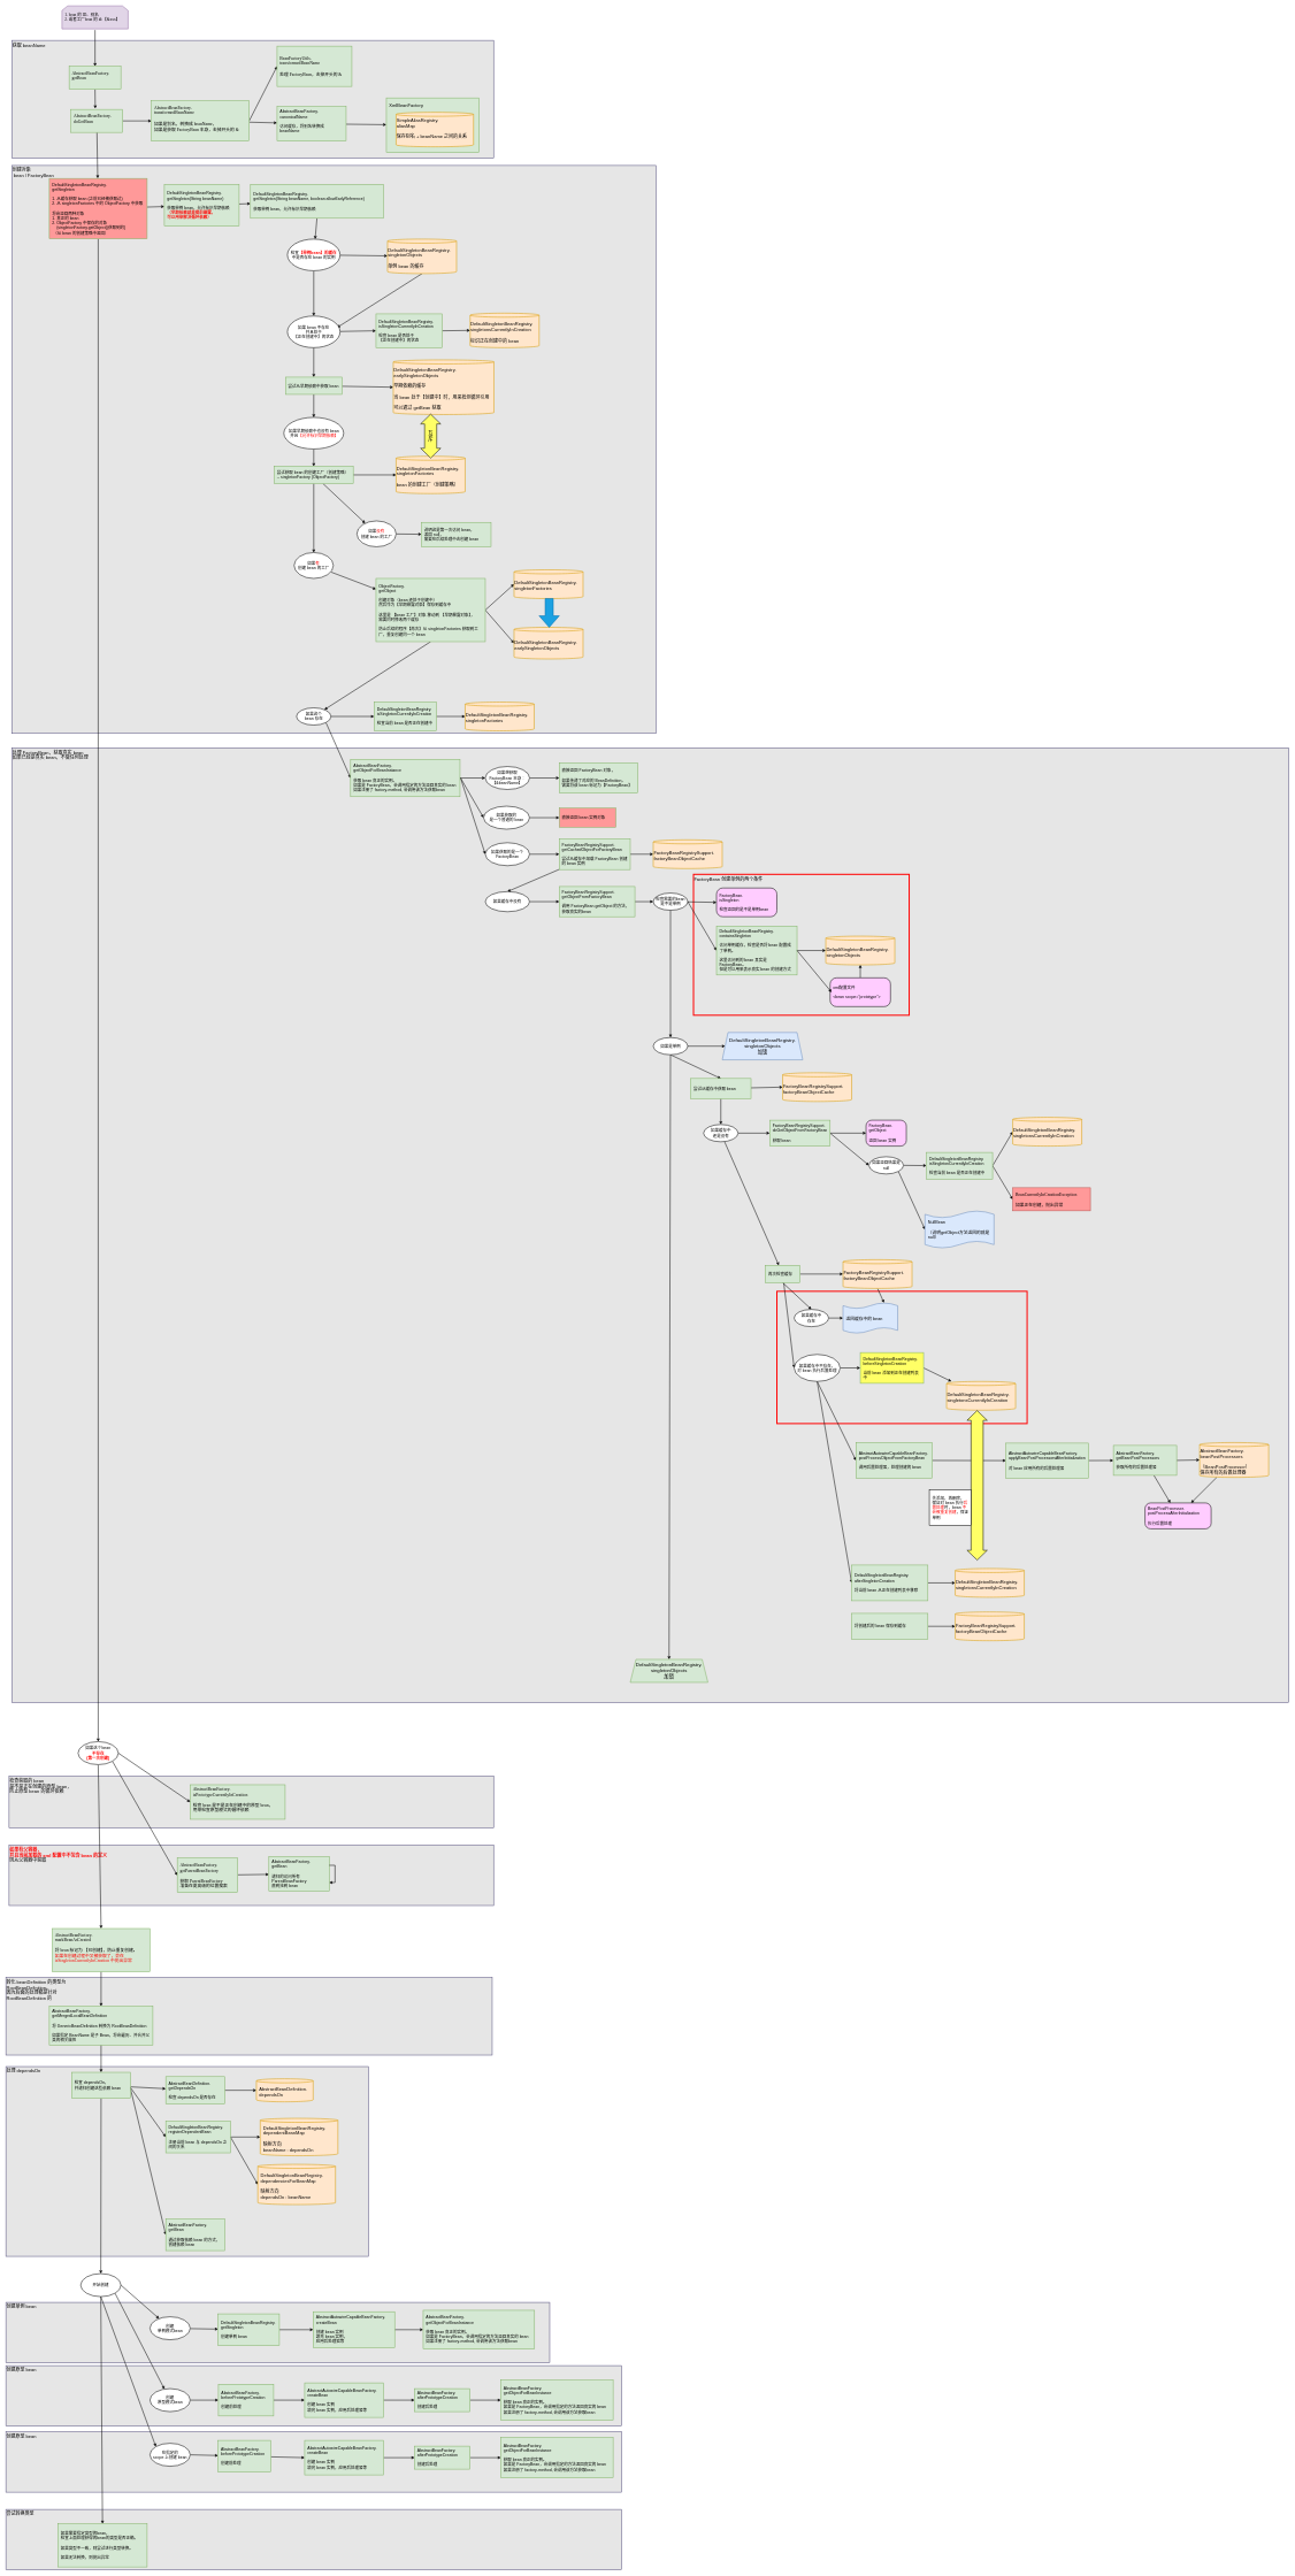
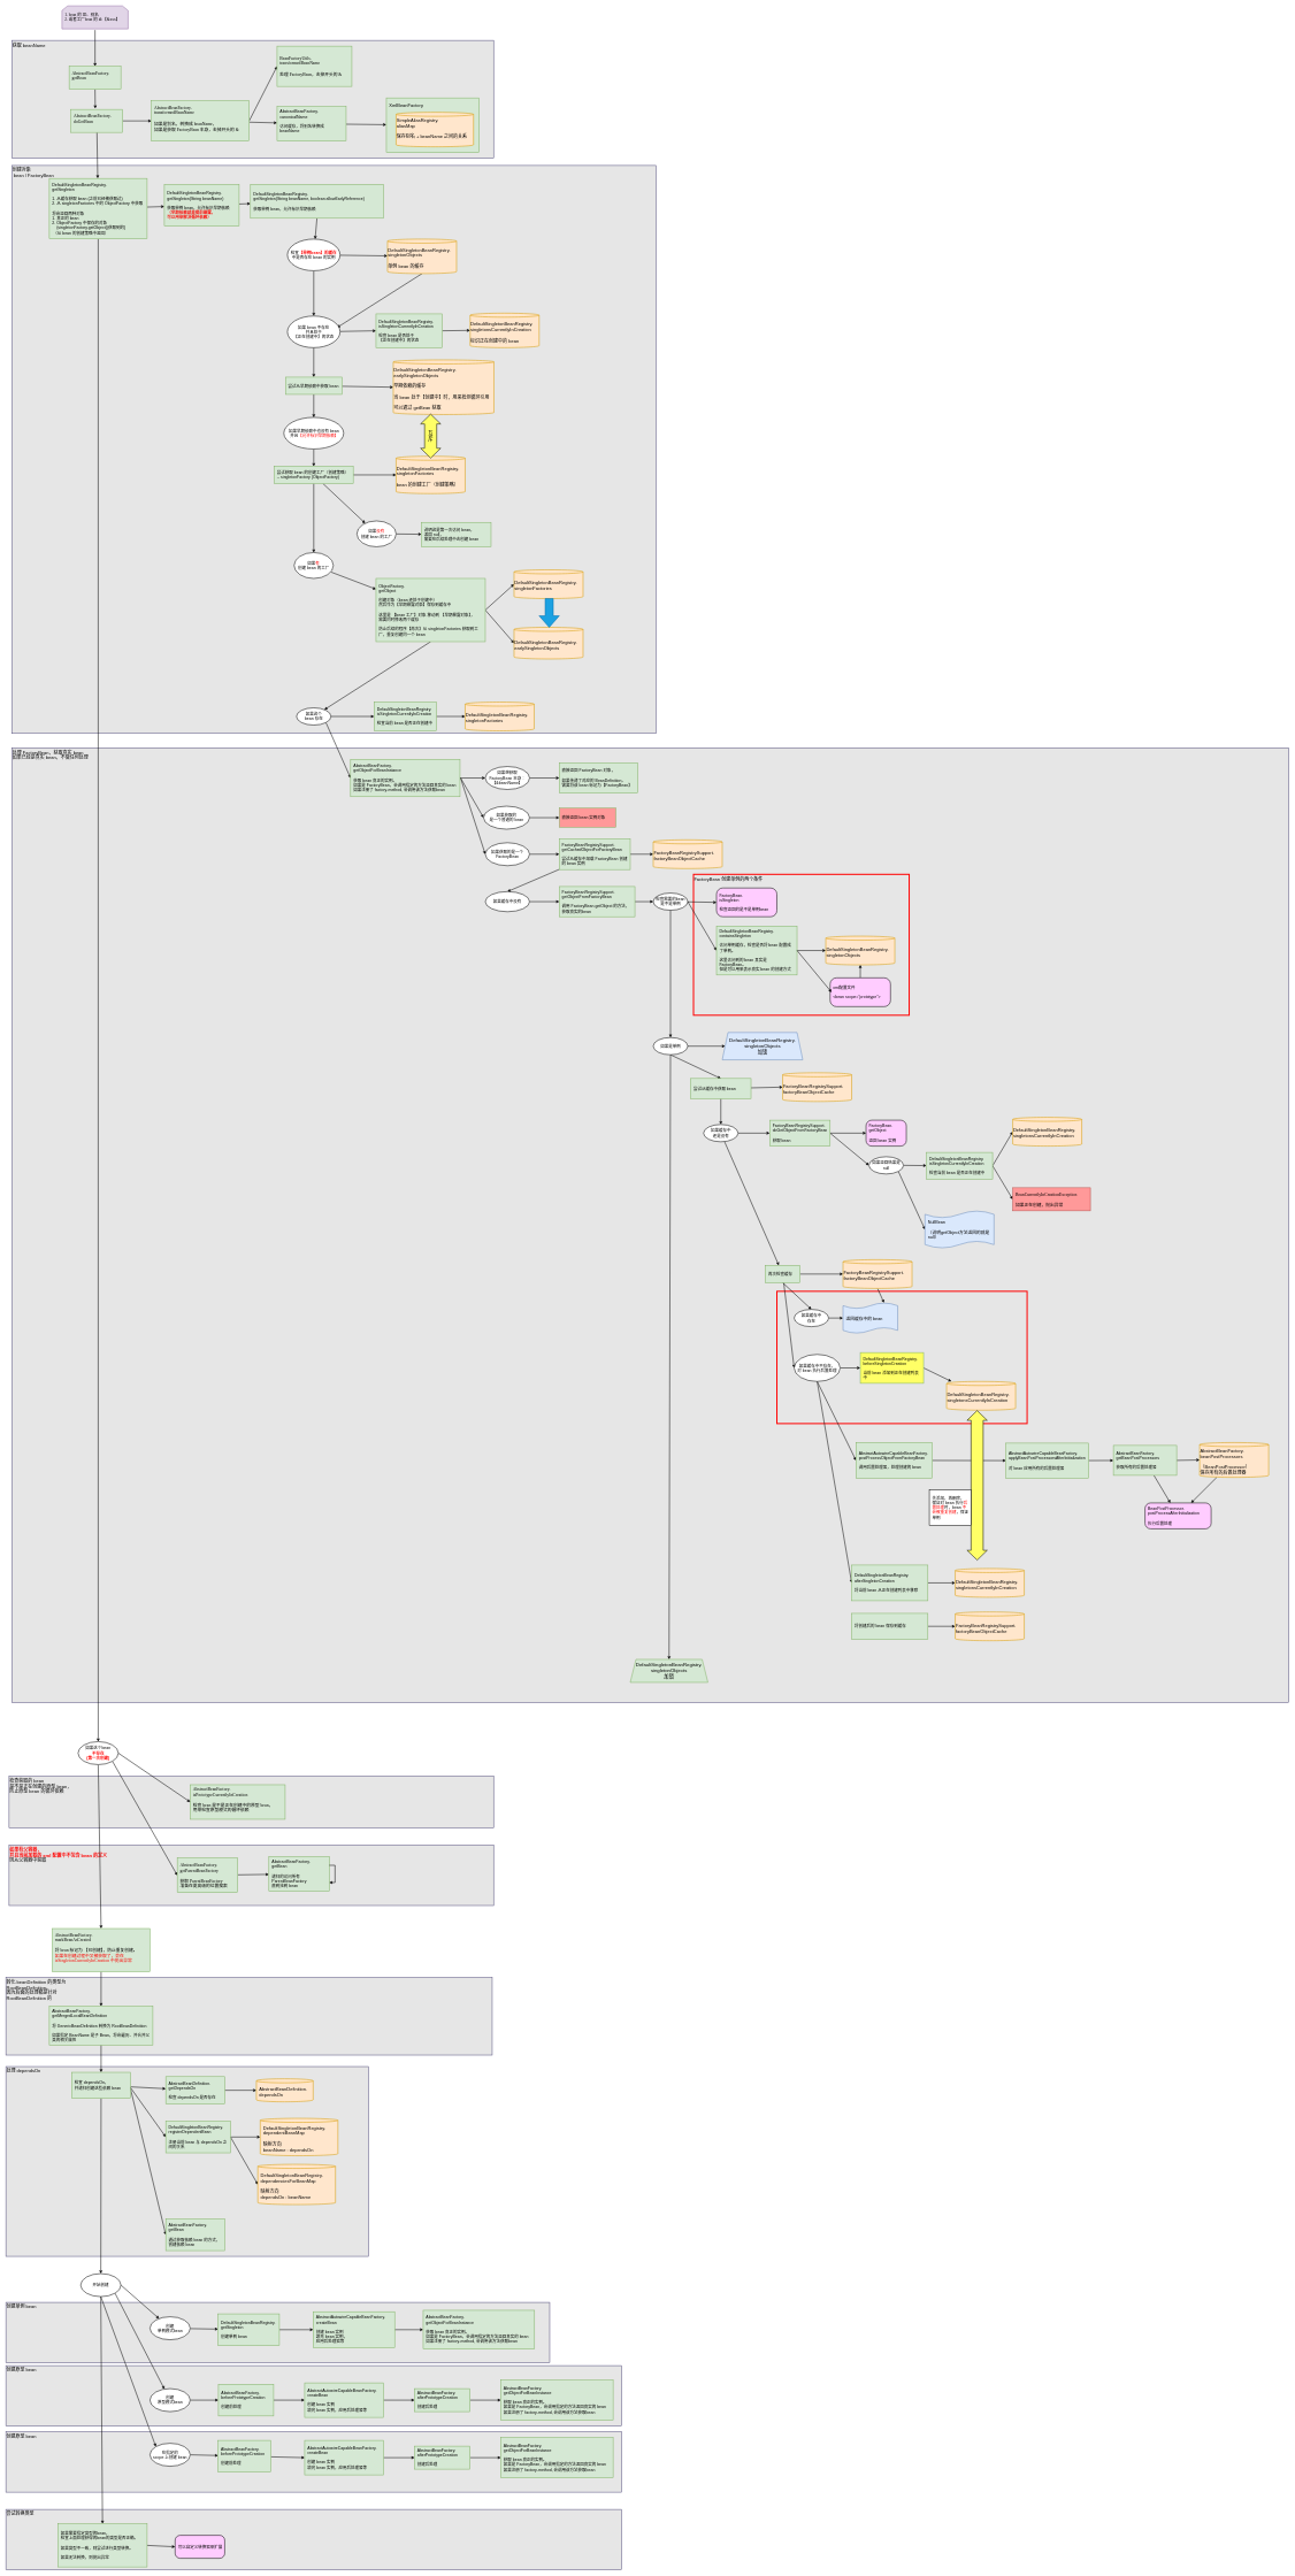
- <mxCell id="33" value="&lt;div style=&quot;font-size: 14px&quot;&gt;DefaultSingletonBeanRegistry.&lt;/div&gt;&lt;div style=&quot;font-size: 14px&quot;&gt;getSingleton&lt;/div&gt;&lt;div style=&quot;font-size: 14px&quot;&gt;&lt;br style=&quot;font-size: 14px&quot;&gt;&lt;/div&gt;&lt;div style=&quot;font-size: 14px&quot;&gt;1. 从缓存获取 bean (之前已经被获取过)&lt;/div&gt;&lt;div style=&quot;font-size: 14px&quot;&gt;2. 从 singletonFactories 中的 ObjectFactory 中获取&lt;/div&gt;&lt;div style=&quot;font-size: 14px&quot;&gt;&lt;br style=&quot;font-size: 14px&quot;&gt;&lt;/div&gt;&lt;div style=&quot;font-size: 14px&quot;&gt;将会返回两种对象&lt;/div&gt;&lt;div style=&quot;font-size: 14px&quot;&gt;1. 真正的 bean&lt;/div&gt;&lt;div style=&quot;font-size: 14px&quot;&gt;2. ObjectFactory 中保存的对象&lt;/div&gt;&lt;div style=&quot;font-size: 14px&quot;&gt;&amp;nbsp; &amp;nbsp; (singletonFactory.getObject()获取到的)&lt;/div&gt;&lt;div style=&quot;font-size: 14px&quot;&gt;&amp;nbsp;（从 bean 的创建策略中返回）&lt;/div&gt;" style="whiteSpace=wrap;html=1;rounded=0;align=left;strokeColor=#82b366;strokeWidth=2;fillColor=#ff9999;spacing=10;fontSize=14;" parent="1" vertex="1"><mxGeometry x="171" y="620" width="340" height="210" as="geometry" /></mxCell>
+ <mxCell id="33" value="&lt;div style=&quot;font-size: 14px&quot;&gt;DefaultSingletonBeanRegistry.&lt;/div&gt;&lt;div style=&quot;font-size: 14px&quot;&gt;getSingleton&lt;/div&gt;&lt;div style=&quot;font-size: 14px&quot;&gt;&lt;br style=&quot;font-size: 14px&quot;&gt;&lt;/div&gt;&lt;div style=&quot;font-size: 14px&quot;&gt;1. 从缓存获取 bean (之前已经被获取过)&lt;/div&gt;&lt;div style=&quot;font-size: 14px&quot;&gt;2. 从 singletonFactories 中的 ObjectFactory 中获取&lt;/div&gt;&lt;div style=&quot;font-size: 14px&quot;&gt;&lt;br style=&quot;font-size: 14px&quot;&gt;&lt;/div&gt;&lt;div style=&quot;font-size: 14px&quot;&gt;将会返回两种对象&lt;/div&gt;&lt;div style=&quot;font-size: 14px&quot;&gt;1. 真正的 bean&lt;/div&gt;&lt;div style=&quot;font-size: 14px&quot;&gt;2. ObjectFactory 中保存的对象&lt;/div&gt;&lt;div style=&quot;font-size: 14px&quot;&gt;&amp;nbsp; &amp;nbsp; (singletonFactory.getObject()获取到的)&lt;/div&gt;&lt;div style=&quot;font-size: 14px&quot;&gt;&amp;nbsp;（从 bean 的创建策略中返回）&lt;/div&gt;" style="whiteSpace=wrap;html=1;rounded=0;align=left;strokeColor=#82b366;strokeWidth=2;fillColor=#d5e8d4;spacing=10;fontSize=14;" parent="1" vertex="1"><mxGeometry x="171" y="620" width="340" height="210" as="geometry" /></mxCell>
+ <mxCell id="91" style="edgeStyle=none;rounded=0;jumpSize=6;orthogonalLoop=1;jettySize=auto;html=1;exitX=1;exitY=0.5;exitDx=0;exitDy=0;entryX=0;entryY=0.5;entryDx=0;entryDy=0;fontSize=14;strokeWidth=2;" parent="1" source="92" target="93" edge="1"><mxGeometry relative="1" as="geometry" /></mxCell>
+ <mxCell id="93" value="可以自定义转换器来扩展" style="rounded=1;whiteSpace=wrap;html=1;fontSize=14;strokeWidth=2;arcSize=22;align=left;spacing=10;fillColor=#FFCCFF;" parent="1" vertex="1"><mxGeometry x="608.5" y="8816" width="172.5" height="80" as="geometry" /></mxCell>
